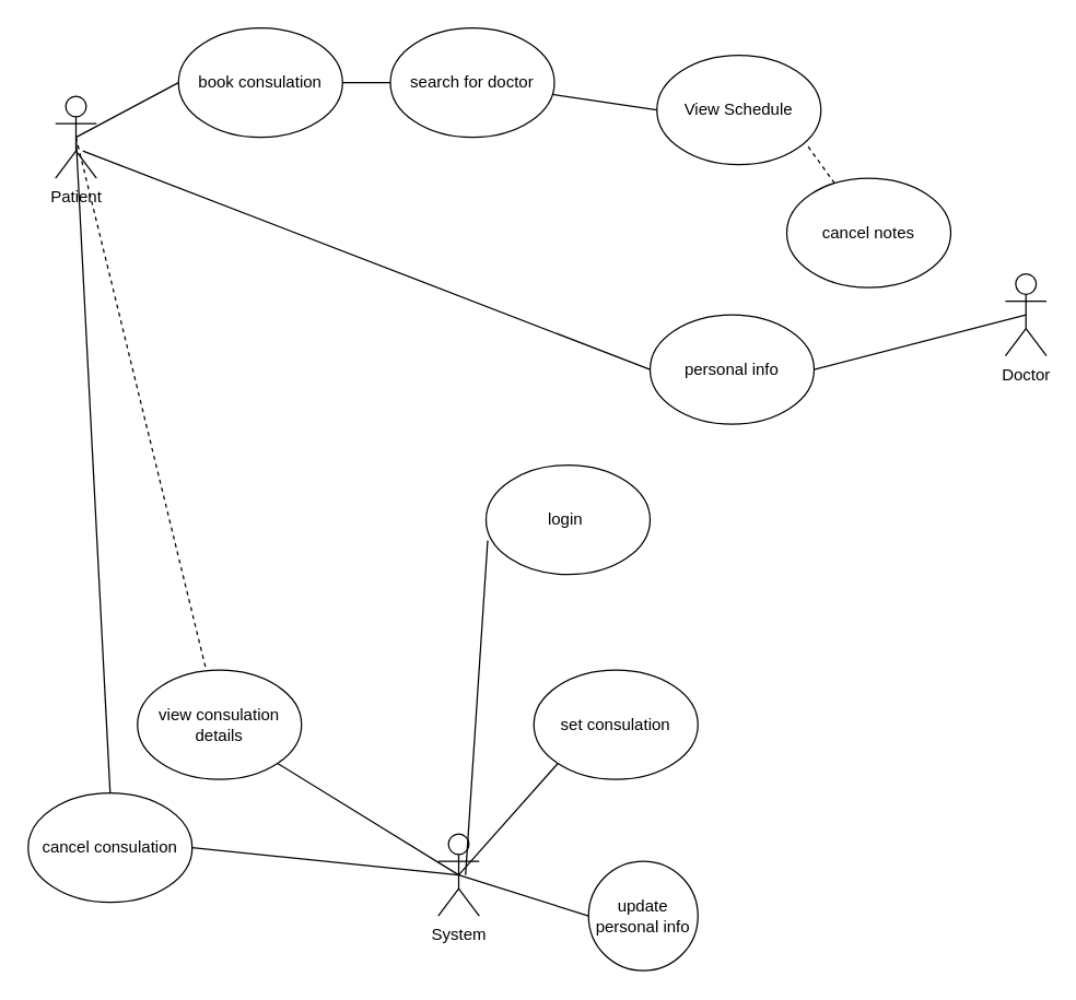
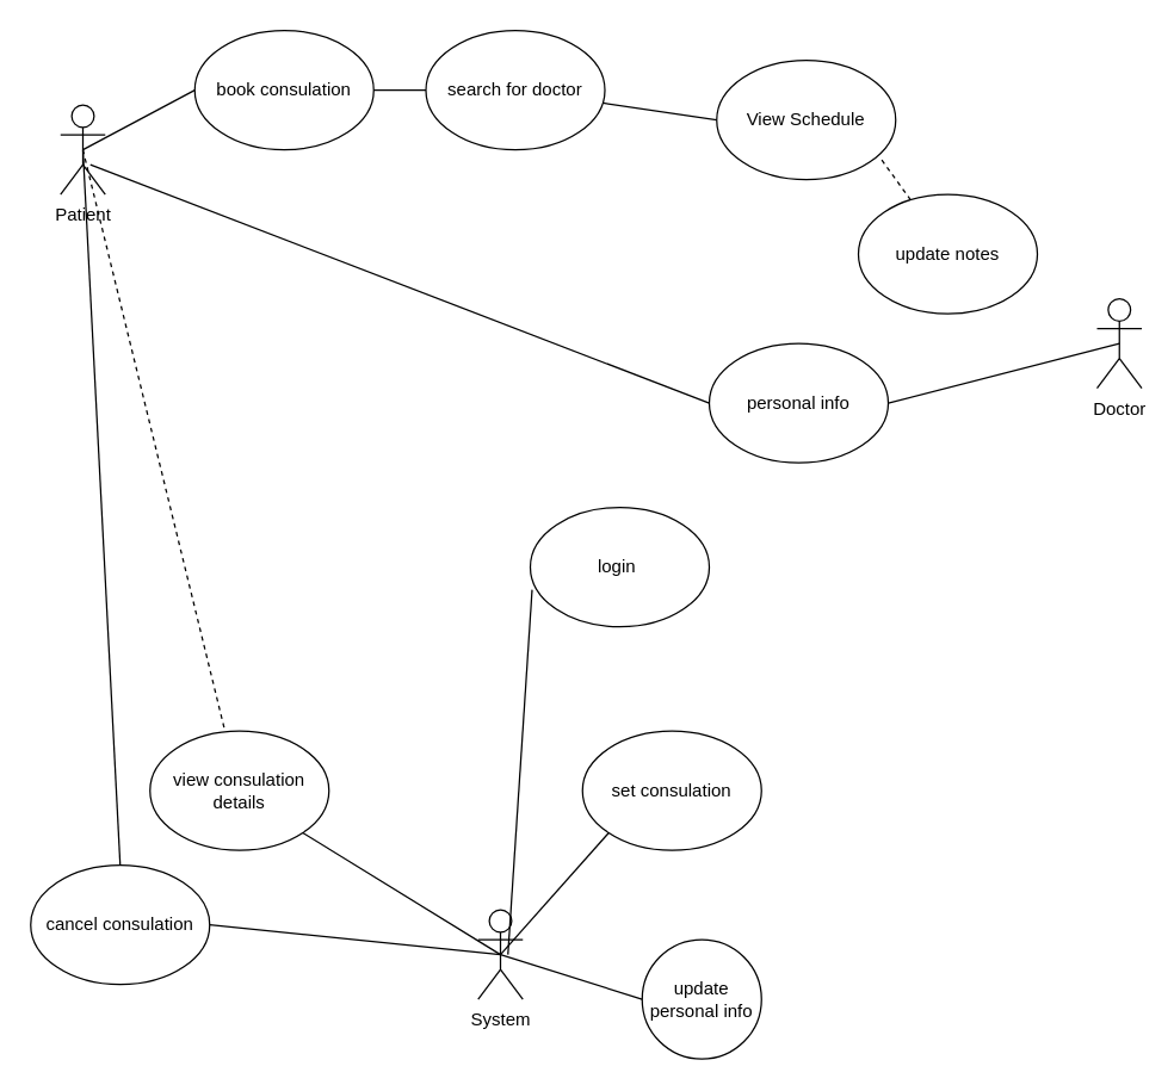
- <mxCell id="10" value="cancel notes" style="ellipse;whiteSpace=wrap;html=1;" vertex="1" parent="1"><mxGeometry x="575" y="130" width="120" height="80" as="geometry" /></mxCell>
+ <mxCell id="10" value="update notes" style="ellipse;whiteSpace=wrap;html=1;" vertex="1" parent="1"><mxGeometry x="575" y="130" width="120" height="80" as="geometry" /></mxCell>
